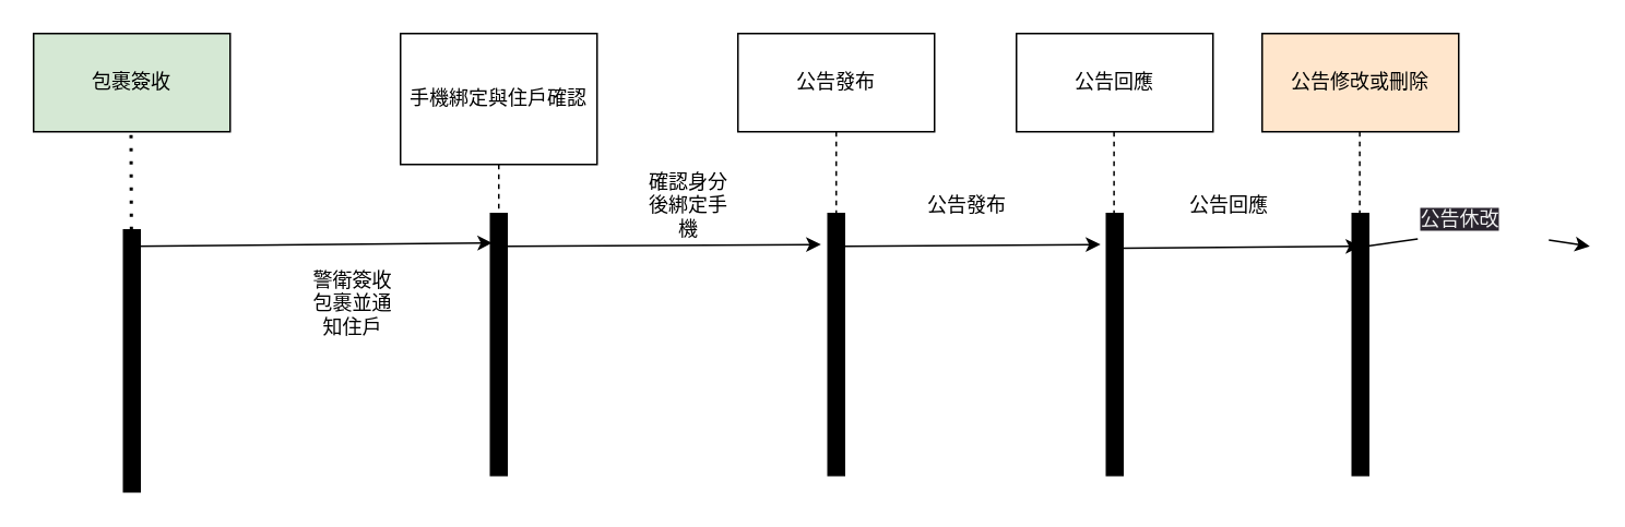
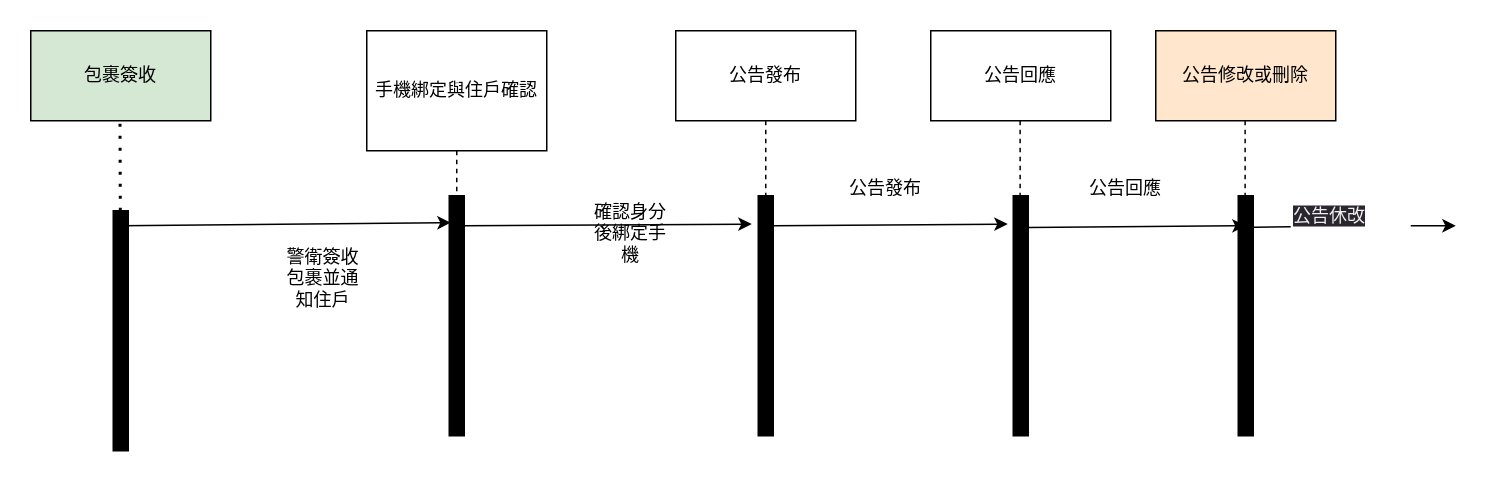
- <mxCell id="13" value="確認身分後綁定手機" style="text;html=1;strokeColor=none;fillColor=none;align=center;verticalAlign=middle;whiteSpace=wrap;rounded=0;" parent="1" vertex="1"><mxGeometry x="390" y="110" width="60" height="30" as="geometry" /></mxCell>
+ <mxCell id="13" value="確認身分後綁定手機" style="text;html=1;strokeColor=none;fillColor=none;align=center;verticalAlign=middle;whiteSpace=wrap;rounded=0;" parent="1" vertex="1"><mxGeometry x="390" y="140" width="60" height="30" as="geometry" /></mxCell>
- <mxCell id="27" value="&lt;span style=&quot;color: rgb(240, 240, 240); font-family: Helvetica; font-size: 12px; font-style: normal; font-variant-ligatures: normal; font-variant-caps: normal; font-weight: 400; letter-spacing: normal; orphans: 2; text-align: center; text-indent: 0px; text-transform: none; widows: 2; word-spacing: 0px; -webkit-text-stroke-width: 0px; background-color: rgb(42, 37, 47); text-decoration-thickness: initial; text-decoration-style: initial; text-decoration-color: initial; float: none; display: inline !important;&quot;&gt;公告休改&lt;/span&gt;" style="text;whiteSpace=wrap;html=1;" vertex="1" parent="1"><mxGeometry x="865" y="120" width="80" height="40" as="geometry" /></mxCell>
+ <mxCell id="27" value="&lt;span style=&quot;color: rgb(240, 240, 240); font-family: Helvetica; font-size: 12px; font-style: normal; font-variant-ligatures: normal; font-variant-caps: normal; font-weight: 400; letter-spacing: normal; orphans: 2; text-align: center; text-indent: 0px; text-transform: none; widows: 2; word-spacing: 0px; -webkit-text-stroke-width: 0px; background-color: rgb(42, 37, 47); text-decoration-thickness: initial; text-decoration-style: initial; text-decoration-color: initial; float: none; display: inline !important;&quot;&gt;公告休改&lt;/span&gt;" style="text;whiteSpace=wrap;html=1;" vertex="1" parent="1"><mxGeometry x="860" y="130" width="80" height="40" as="geometry" /></mxCell>
